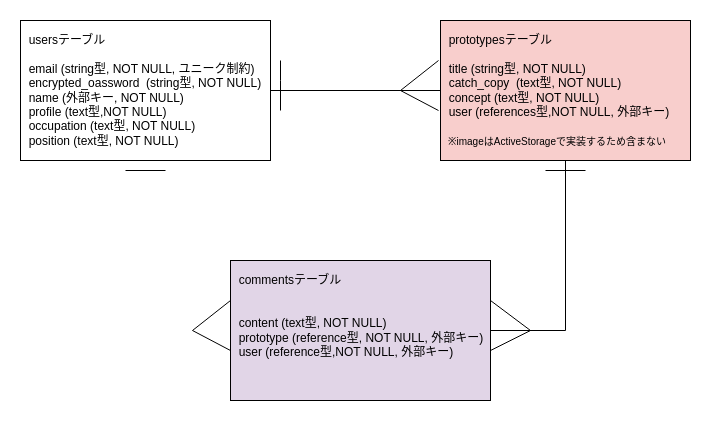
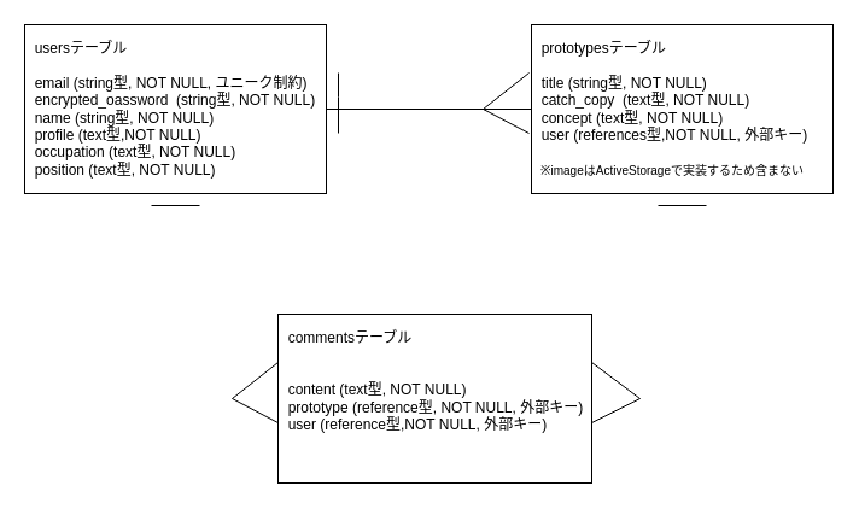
- <mxCell id="3" value="&amp;nbsp; usersテーブル&lt;br&gt;&lt;br&gt;&amp;nbsp; email (string型, NOT NULL, ユニーク制約)&lt;br&gt;&amp;nbsp; encrypted_oassword&amp;nbsp; (string型, NOT NULL)&lt;br&gt;&amp;nbsp; name (外部キー, NOT NULL)&lt;br&gt;&amp;nbsp; profile (text型,NOT NULL)&lt;br&gt;&amp;nbsp; occupation (text型, NOT NULL)&lt;br&gt;&amp;nbsp; position (text型, NOT NULL)" style="whiteSpace=wrap;html=1;align=left;" vertex="1" parent="1"><mxGeometry x="20" y="20" width="250" height="140" as="geometry" /></mxCell>
+ <mxCell id="3" value="&amp;nbsp; usersテーブル&lt;br&gt;&lt;br&gt;&amp;nbsp; email (string型, NOT NULL, ユニーク制約)&lt;br&gt;&amp;nbsp; encrypted_oassword&amp;nbsp; (string型, NOT NULL)&lt;br&gt;&amp;nbsp; name (string型, NOT NULL)&lt;br&gt;&amp;nbsp; profile (text型,NOT NULL)&lt;br&gt;&amp;nbsp; occupation (text型, NOT NULL)&lt;br&gt;&amp;nbsp; position (text型, NOT NULL)" style="whiteSpace=wrap;html=1;align=left;" vertex="1" parent="1"><mxGeometry x="20" y="20" width="250" height="140" as="geometry" /></mxCell>
- <mxCell id="4" value="&amp;nbsp; prototypesテーブル&lt;br&gt;&lt;br&gt;&amp;nbsp; title (string型, NOT NULL)&lt;br&gt;&amp;nbsp; catch_copy&amp;nbsp; (text型, NOT NULL)&lt;br&gt;&amp;nbsp; concept (text型, NOT NULL)&lt;br&gt;&amp;nbsp; user (references型,NOT NULL, 外部キー)&lt;br&gt;&amp;nbsp;&lt;br&gt;&amp;nbsp;&lt;font style=&quot;font-size: 10px&quot;&gt; ※imageはActiveStorageで実装するため含まない&lt;/font&gt;" style="whiteSpace=wrap;html=1;align=left;fillColor=#f8cecc;" vertex="1" parent="1"><mxGeometry x="440" y="20" width="250" height="140" as="geometry" /></mxCell>
+ <mxCell id="4" value="&amp;nbsp; prototypesテーブル&lt;br&gt;&lt;br&gt;&amp;nbsp; title (string型, NOT NULL)&lt;br&gt;&amp;nbsp; catch_copy&amp;nbsp; (text型, NOT NULL)&lt;br&gt;&amp;nbsp; concept (text型, NOT NULL)&lt;br&gt;&amp;nbsp; user (references型,NOT NULL, 外部キー)&lt;br&gt;&amp;nbsp;&lt;br&gt;&amp;nbsp;&lt;font style=&quot;font-size: 10px&quot;&gt; ※imageはActiveStorageで実装するため含まない&lt;/font&gt;" style="whiteSpace=wrap;html=1;align=left;" vertex="1" parent="1"><mxGeometry x="440" y="20" width="250" height="140" as="geometry" /></mxCell>
- <mxCell id="7" value="" style="endArrow=none;html=1;rounded=0;fontSize=10;entryX=0.5;entryY=1;entryDx=0;entryDy=0;exitX=1;exitY=0.5;exitDx=0;exitDy=0;" edge="1" parent="1" source="5" target="4"><mxGeometry width="50" height="50" relative="1" as="geometry"><mxPoint x="340" y="180" as="sourcePoint" /><mxPoint x="390" y="130" as="targetPoint" /><Array as="points"><mxPoint x="565" y="330" /></Array></mxGeometry></mxCell>
- <mxCell id="5" value="&amp;nbsp; commentsテーブル&lt;br&gt;&lt;br&gt;&amp;nbsp;&amp;nbsp;&lt;br&gt;&amp;nbsp; content (text型, NOT NULL)&lt;br&gt;&amp;nbsp; prototype (reference型, NOT NULL, 外部キー)&lt;br&gt;&amp;nbsp; user (reference型,NOT NULL, 外部キー)&lt;br&gt;&amp;nbsp;&amp;nbsp;&lt;br&gt;&amp;nbsp;&amp;nbsp;" style="whiteSpace=wrap;html=1;align=left;fillColor=#e1d5e7;" vertex="1" parent="1"><mxGeometry x="230" y="260" width="260" height="140" as="geometry" /></mxCell>
+ <mxCell id="5" value="&amp;nbsp; commentsテーブル&lt;br&gt;&lt;br&gt;&amp;nbsp;&amp;nbsp;&lt;br&gt;&amp;nbsp; content (text型, NOT NULL)&lt;br&gt;&amp;nbsp; prototype (reference型, NOT NULL, 外部キー)&lt;br&gt;&amp;nbsp; user (reference型,NOT NULL, 外部キー)&lt;br&gt;&amp;nbsp;&amp;nbsp;&lt;br&gt;&amp;nbsp;&amp;nbsp;" style="whiteSpace=wrap;html=1;align=left;" vertex="1" parent="1"><mxGeometry x="230" y="260" width="260" height="140" as="geometry" /></mxCell>
